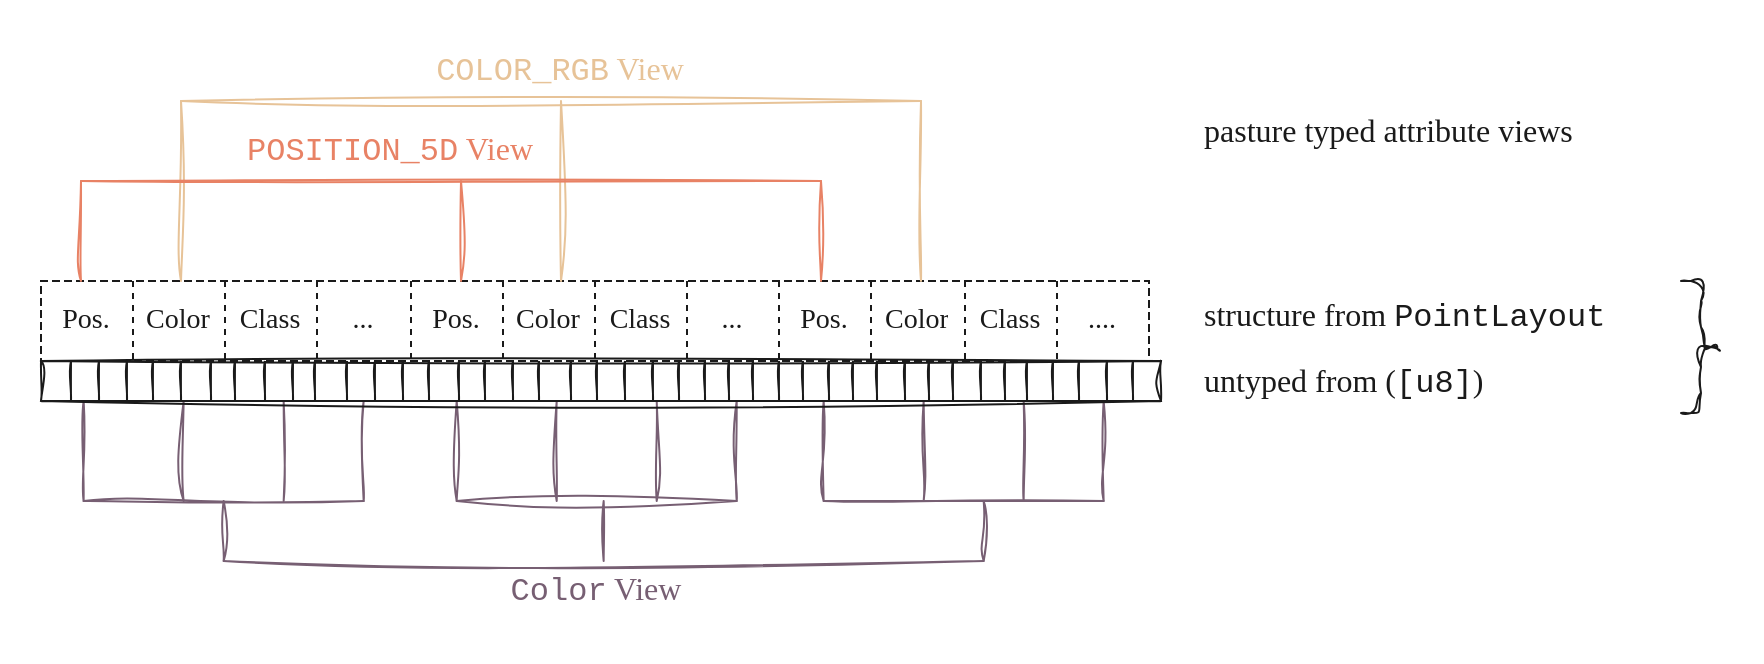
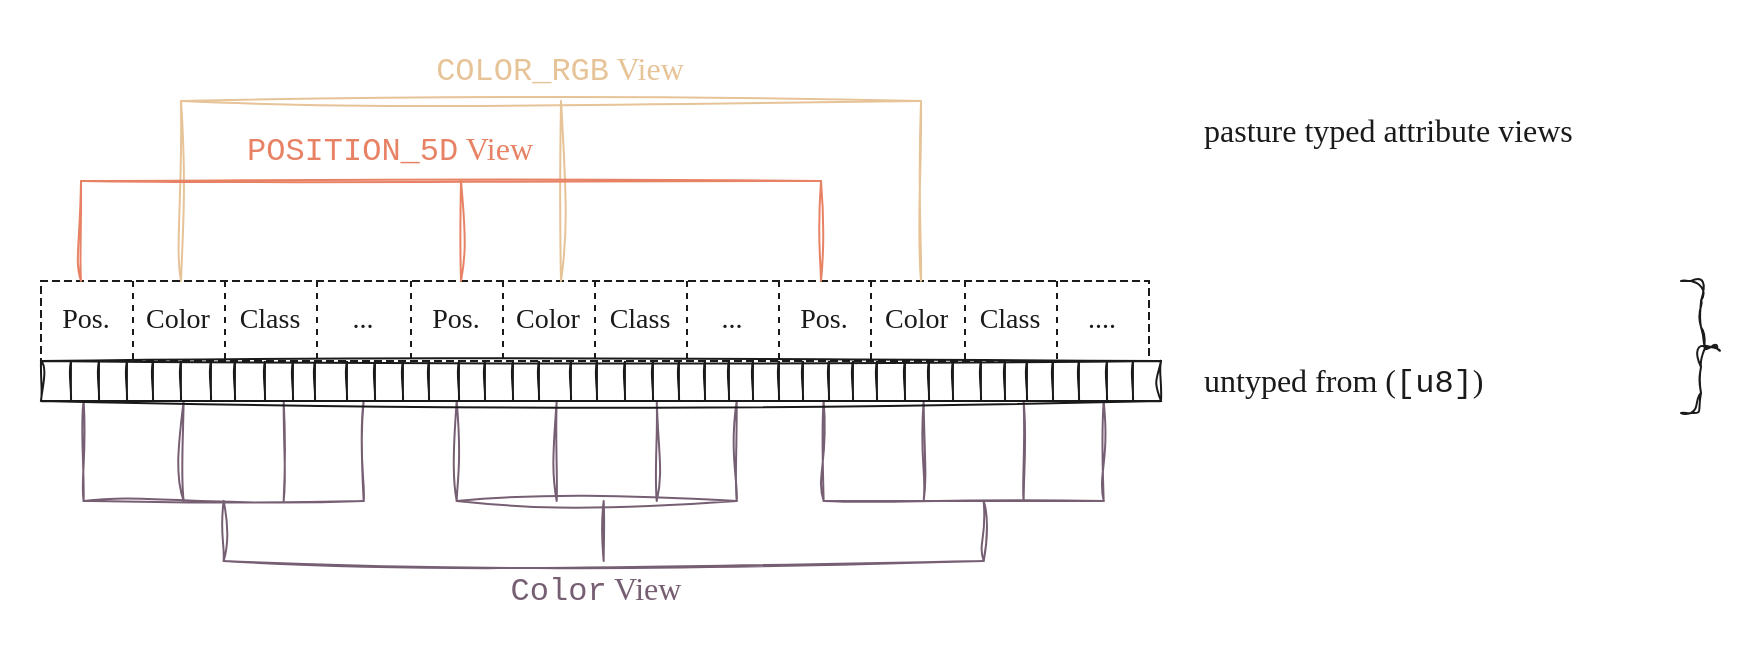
- <mxCell id="92" value="&lt;font data-font-src=&quot;https://fonts.googleapis.com/css?family=Architects+Daughter&quot; face=&quot;Architects Daughter&quot;&gt;structure from&amp;nbsp;&lt;/font&gt;PointLayout" style="text;html=1;strokeColor=none;fillColor=none;align=left;verticalAlign=middle;whiteSpace=wrap;rounded=0;sketch=0;hachureGap=4;jiggle=2;curveFitting=1;fontFamily=Courier New;fontSize=16;fontColor=#1A1A1A;labelBackgroundColor=none;" vertex="1" parent="1"><mxGeometry x="600" y="143" width="240" height="30" as="geometry" /></mxCell>
